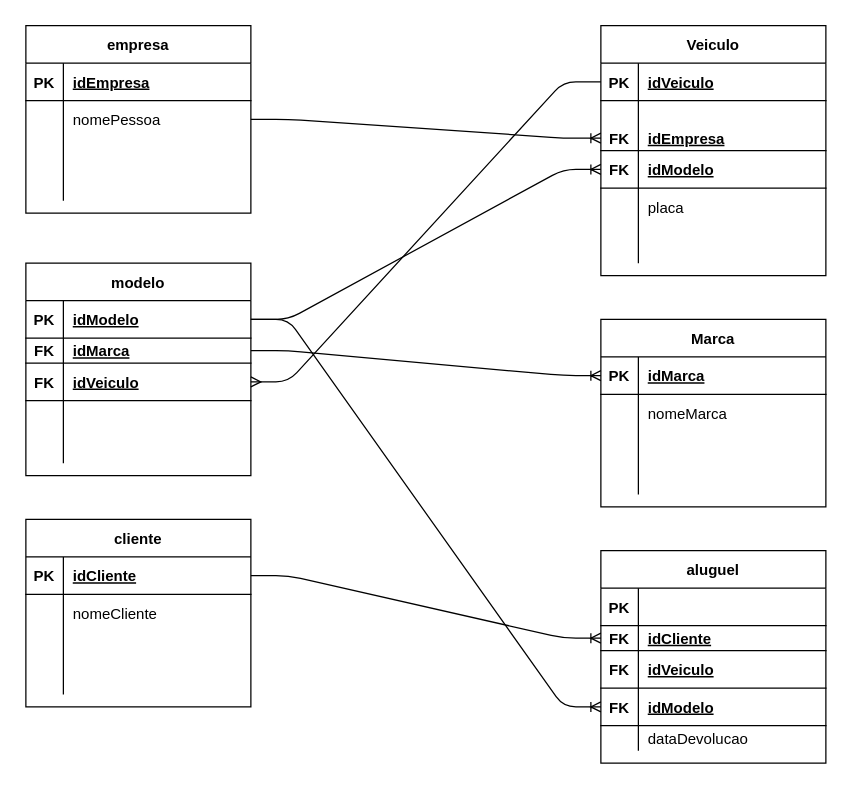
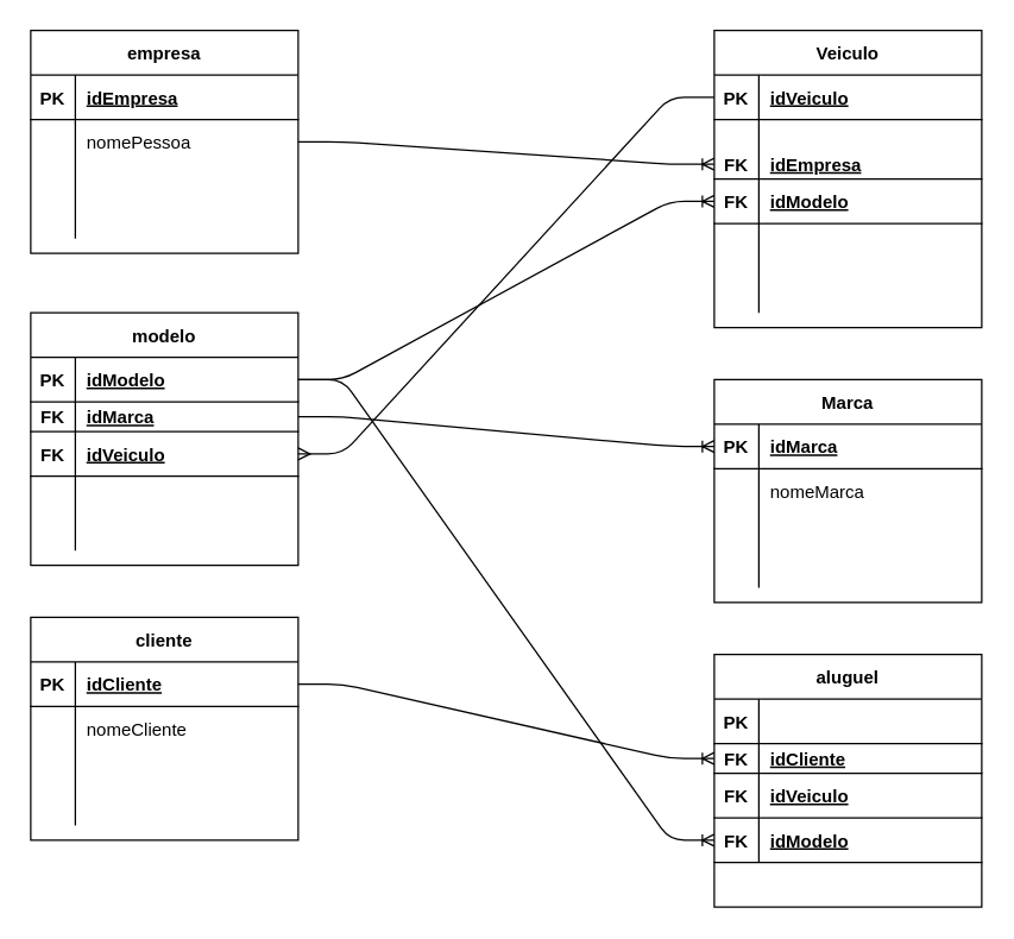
- <mxCell id="58" value="placa" style="shape=partialRectangle;connectable=0;fillColor=none;top=0;left=0;bottom=0;right=0;align=left;spacingLeft=6;overflow=hidden;" vertex="1" parent="56"><mxGeometry x="30" width="150" height="30" as="geometry" /></mxCell>
- <mxCell id="89" value="dataDevolucao" style="shape=partialRectangle;connectable=0;fillColor=none;top=0;left=0;bottom=0;right=0;align=left;spacingLeft=6;overflow=hidden;" vertex="1" parent="87"><mxGeometry x="30" width="150" height="20" as="geometry" /></mxCell>
